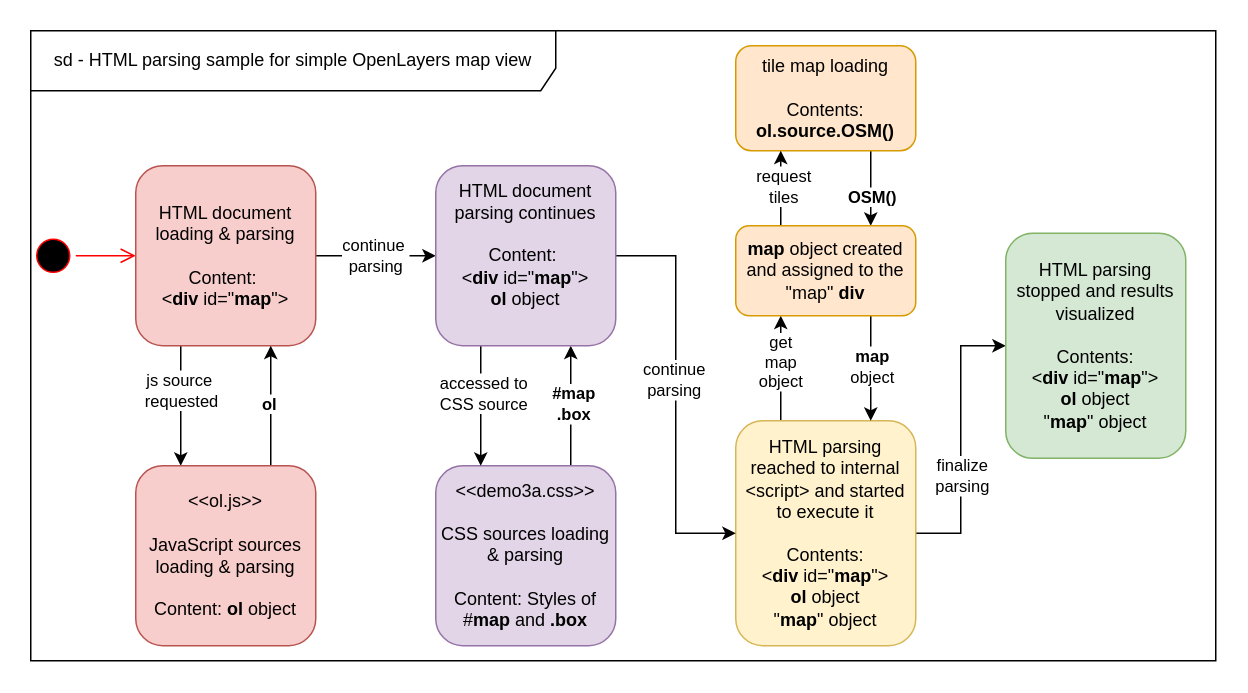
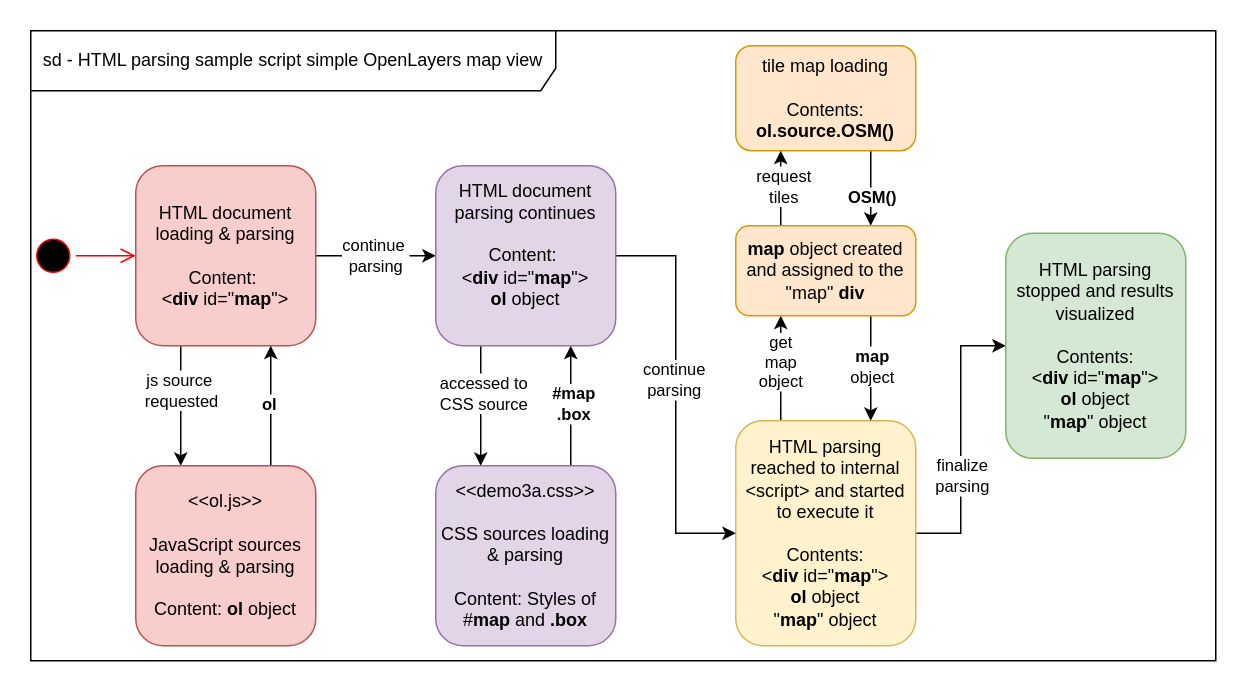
- <mxCell id="34" value="sd - HTML parsing sample for simple OpenLayers map view" style="shape=umlFrame;whiteSpace=wrap;html=1;pointerEvents=0;width=350;height=40;" vertex="1" parent="1"><mxGeometry x="20" y="20" width="790" height="420" as="geometry" /></mxCell>
+ <mxCell id="34" value="sd - HTML parsing sample script simple OpenLayers map view" style="shape=umlFrame;whiteSpace=wrap;html=1;pointerEvents=0;width=350;height=40;" vertex="1" parent="1"><mxGeometry x="20" y="20" width="790" height="420" as="geometry" /></mxCell>
